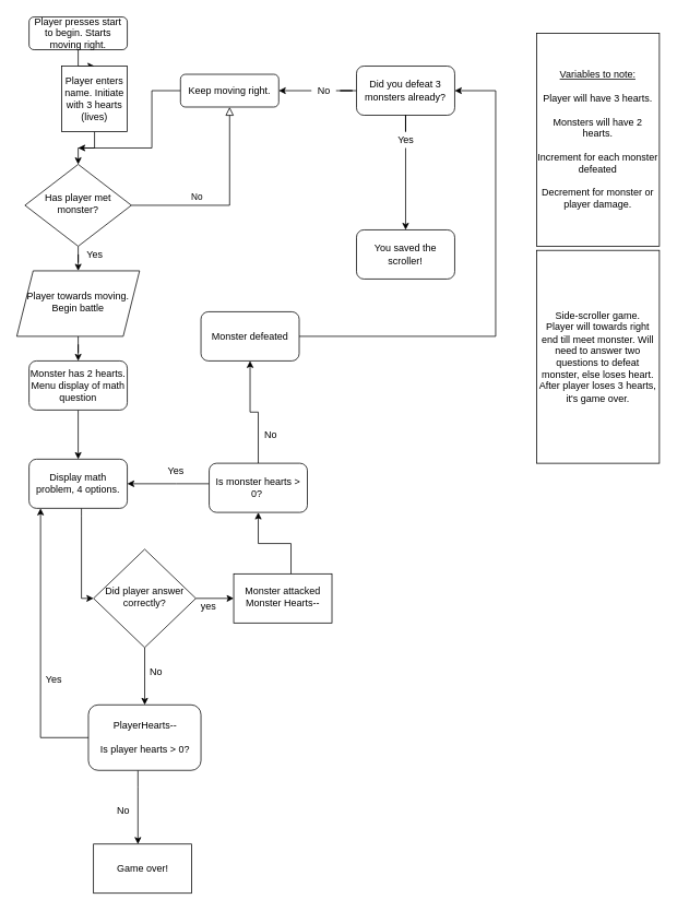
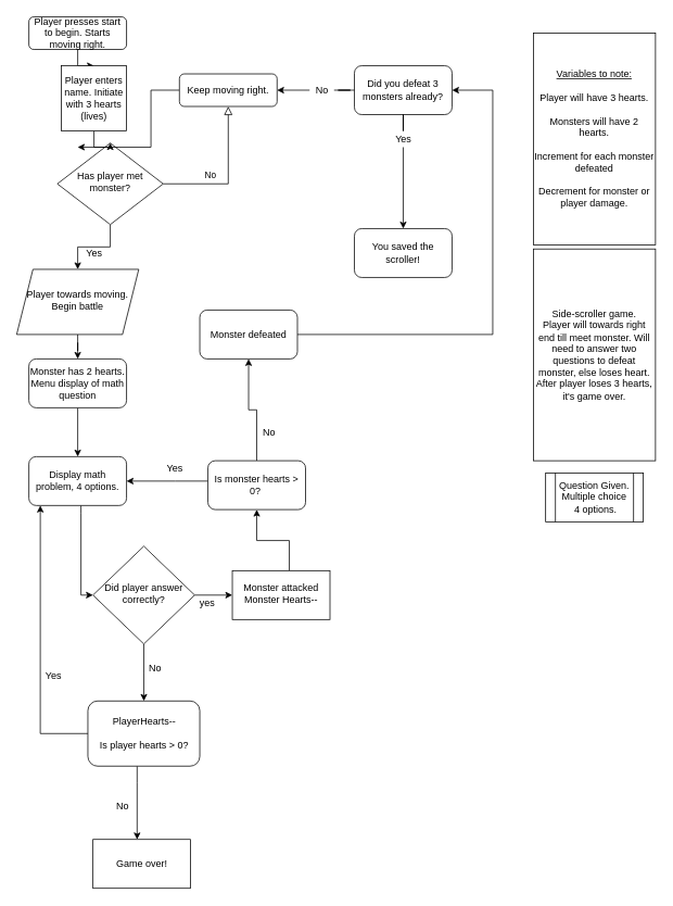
- <mxCell id="6" value="Has player met monster?" style="rhombus;whiteSpace=wrap;html=1;shadow=0;fontFamily=Helvetica;fontSize=12;align=center;strokeWidth=1;spacing=6;spacingTop=-4;" parent="1" vertex="1"><mxGeometry x="30" y="200" width="130" height="100" as="geometry" /></mxCell>
+ <mxCell id="6" value="Has player met monster?" style="rhombus;whiteSpace=wrap;html=1;shadow=0;fontFamily=Helvetica;fontSize=12;align=center;strokeWidth=1;spacing=6;spacingTop=-4;" parent="1" vertex="1"><mxGeometry x="70" y="175" width="130" height="100" as="geometry" /></mxCell>
+ <mxCell id="14" value="Question Given.&lt;br&gt;Multiple choice&lt;br&gt;&amp;nbsp;4 options." style="shape=process;whiteSpace=wrap;html=1;backgroundOutline=1;" vertex="1" parent="1"><mxGeometry x="670" y="580" width="120" height="60" as="geometry" /></mxCell>
